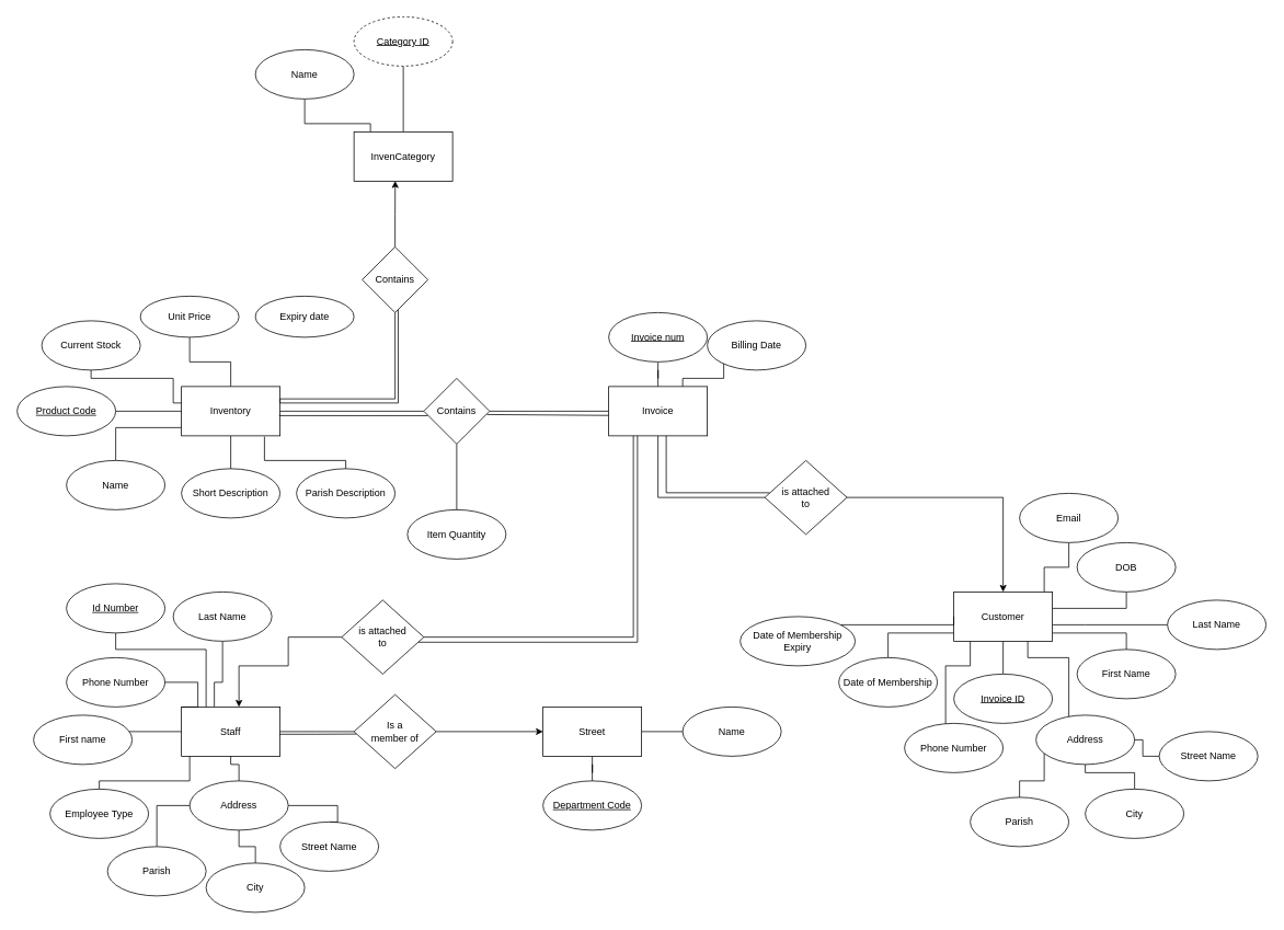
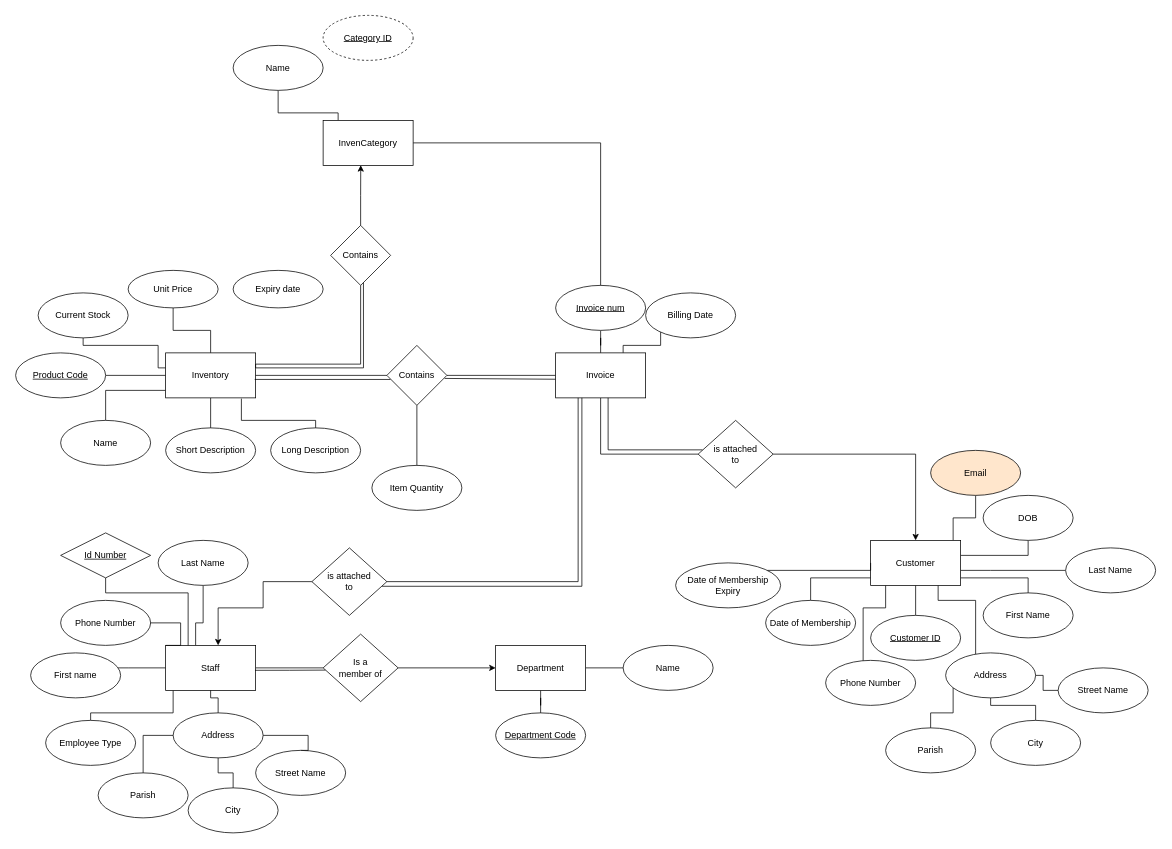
- <mxCell id="89" value="" style="edgeStyle=orthogonalEdgeStyle;rounded=0;orthogonalLoop=1;jettySize=auto;html=1;endArrow=none;endFill=0;" parent="1" source="91" target="92" edge="1"><mxGeometry relative="1" as="geometry" /></mxCell>
+ <mxCell id="89" value="" style="edgeStyle=orthogonalEdgeStyle;rounded=0;orthogonalLoop=1;jettySize=auto;html=1;endArrow=none;endFill=0;" parent="1" source="91" target="55" edge="1"><mxGeometry relative="1" as="geometry" /></mxCell>
- <mxCell id="42" value="Parish Description" style="ellipse;whiteSpace=wrap;html=1;rounded=0;" parent="1" vertex="1"><mxGeometry x="360" y="570" width="120" height="60" as="geometry" /></mxCell>
+ <mxCell id="42" value="Long Description" style="ellipse;whiteSpace=wrap;html=1;rounded=0;" parent="1" vertex="1"><mxGeometry x="360" y="570" width="120" height="60" as="geometry" /></mxCell>
- <mxCell id="50" value="Email" style="ellipse;whiteSpace=wrap;html=1;rounded=0;" parent="1" vertex="1"><mxGeometry x="1240" y="600" width="120" height="60" as="geometry" /></mxCell>
+ <mxCell id="50" value="Email" style="ellipse;whiteSpace=wrap;html=1;rounded=0;fillColor=#ffe6cc;" parent="1" vertex="1"><mxGeometry x="1240" y="600" width="120" height="60" as="geometry" /></mxCell>
- <mxCell id="33" value="&lt;u&gt;Id Number&lt;/u&gt;" style="ellipse;whiteSpace=wrap;html=1;rounded=0;" parent="1" vertex="1"><mxGeometry x="80" y="710" width="120" height="60" as="geometry" /></mxCell>
+ <mxCell id="33" value="&lt;u&gt;Id Number&lt;/u&gt;" style="rhombus;whiteSpace=wrap;html=1;" parent="1" vertex="1"><mxGeometry x="80" y="710" width="120" height="60" as="geometry" /></mxCell>
- <mxCell id="45" value="&lt;u&gt;Invoice ID&lt;/u&gt;" style="ellipse;whiteSpace=wrap;html=1;rounded=0;" parent="1" vertex="1"><mxGeometry x="1160" y="820" width="120" height="60" as="geometry" /></mxCell>
+ <mxCell id="45" value="&lt;u&gt;Customer ID&lt;/u&gt;" style="ellipse;whiteSpace=wrap;html=1;rounded=0;" parent="1" vertex="1"><mxGeometry x="1160" y="820" width="120" height="60" as="geometry" /></mxCell>
- <mxCell id="19" value="Street" style="rounded=0;whiteSpace=wrap;html=1;" parent="1" vertex="1"><mxGeometry y="860" width="120" height="60" as="geometry" x="660" /></mxCell>
+ <mxCell id="19" value="Department" style="rounded=0;whiteSpace=wrap;html=1;" parent="1" vertex="1"><mxGeometry y="860" width="120" height="60" as="geometry" x="660" /></mxCell>
